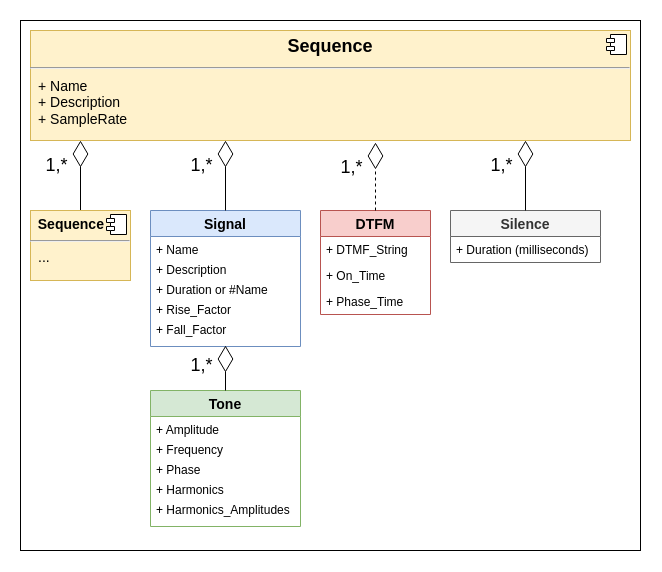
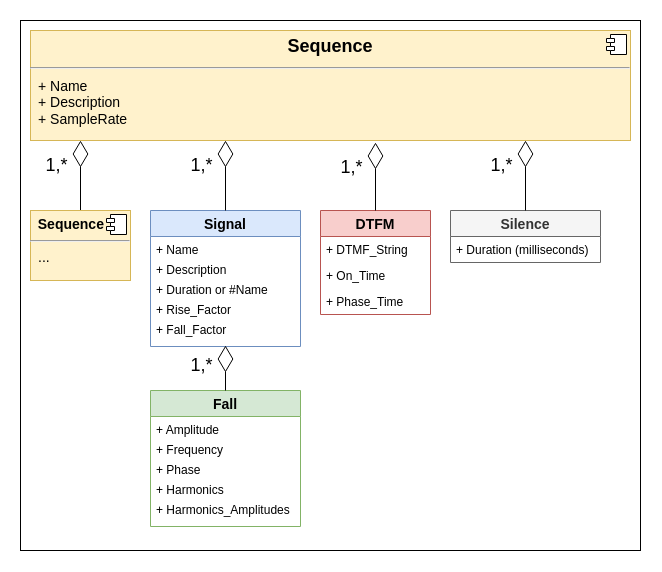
- <mxCell id="23" value="" style="endArrow=diamondThin;endFill=0;endSize=24;html=1;fontSize=18;entryX=0.575;entryY=1.018;entryDx=0;entryDy=0;entryPerimeter=0;exitX=0.5;exitY=0;exitDx=0;exitDy=0;dashed=1;" edge="1" parent="1" source="15" target="3"><mxGeometry width="160" relative="1" as="geometry"><mxPoint x="380" y="210" as="sourcePoint" /><mxPoint x="380" y="160" as="targetPoint" /></mxGeometry></mxCell>
+ <mxCell id="23" value="" style="endArrow=diamondThin;endFill=0;endSize=24;html=1;fontSize=18;entryX=0.575;entryY=1.018;entryDx=0;entryDy=0;entryPerimeter=0;exitX=0.5;exitY=0;exitDx=0;exitDy=0;" edge="1" parent="1" source="15" target="3"><mxGeometry width="160" relative="1" as="geometry"><mxPoint x="380" y="210" as="sourcePoint" /><mxPoint x="380" y="160" as="targetPoint" /></mxGeometry></mxCell>
- <mxCell id="27" value="Tone" style="swimlane;fontStyle=1;childLayout=stackLayout;horizontal=1;startSize=26;fillColor=#d5e8d4;horizontalStack=0;resizeParent=1;resizeParentMax=0;resizeLast=0;collapsible=1;marginBottom=0;fontSize=14;strokeColor=#82b366;" vertex="1" parent="1"><mxGeometry x="150" y="390" width="150" height="136" as="geometry" /></mxCell>
+ <mxCell id="27" value="Fall" style="swimlane;fontStyle=1;childLayout=stackLayout;horizontal=1;startSize=26;fillColor=#d5e8d4;horizontalStack=0;resizeParent=1;resizeParentMax=0;resizeLast=0;collapsible=1;marginBottom=0;fontSize=14;strokeColor=#82b366;" vertex="1" parent="1"><mxGeometry x="150" y="390" width="150" height="136" as="geometry" /></mxCell>
